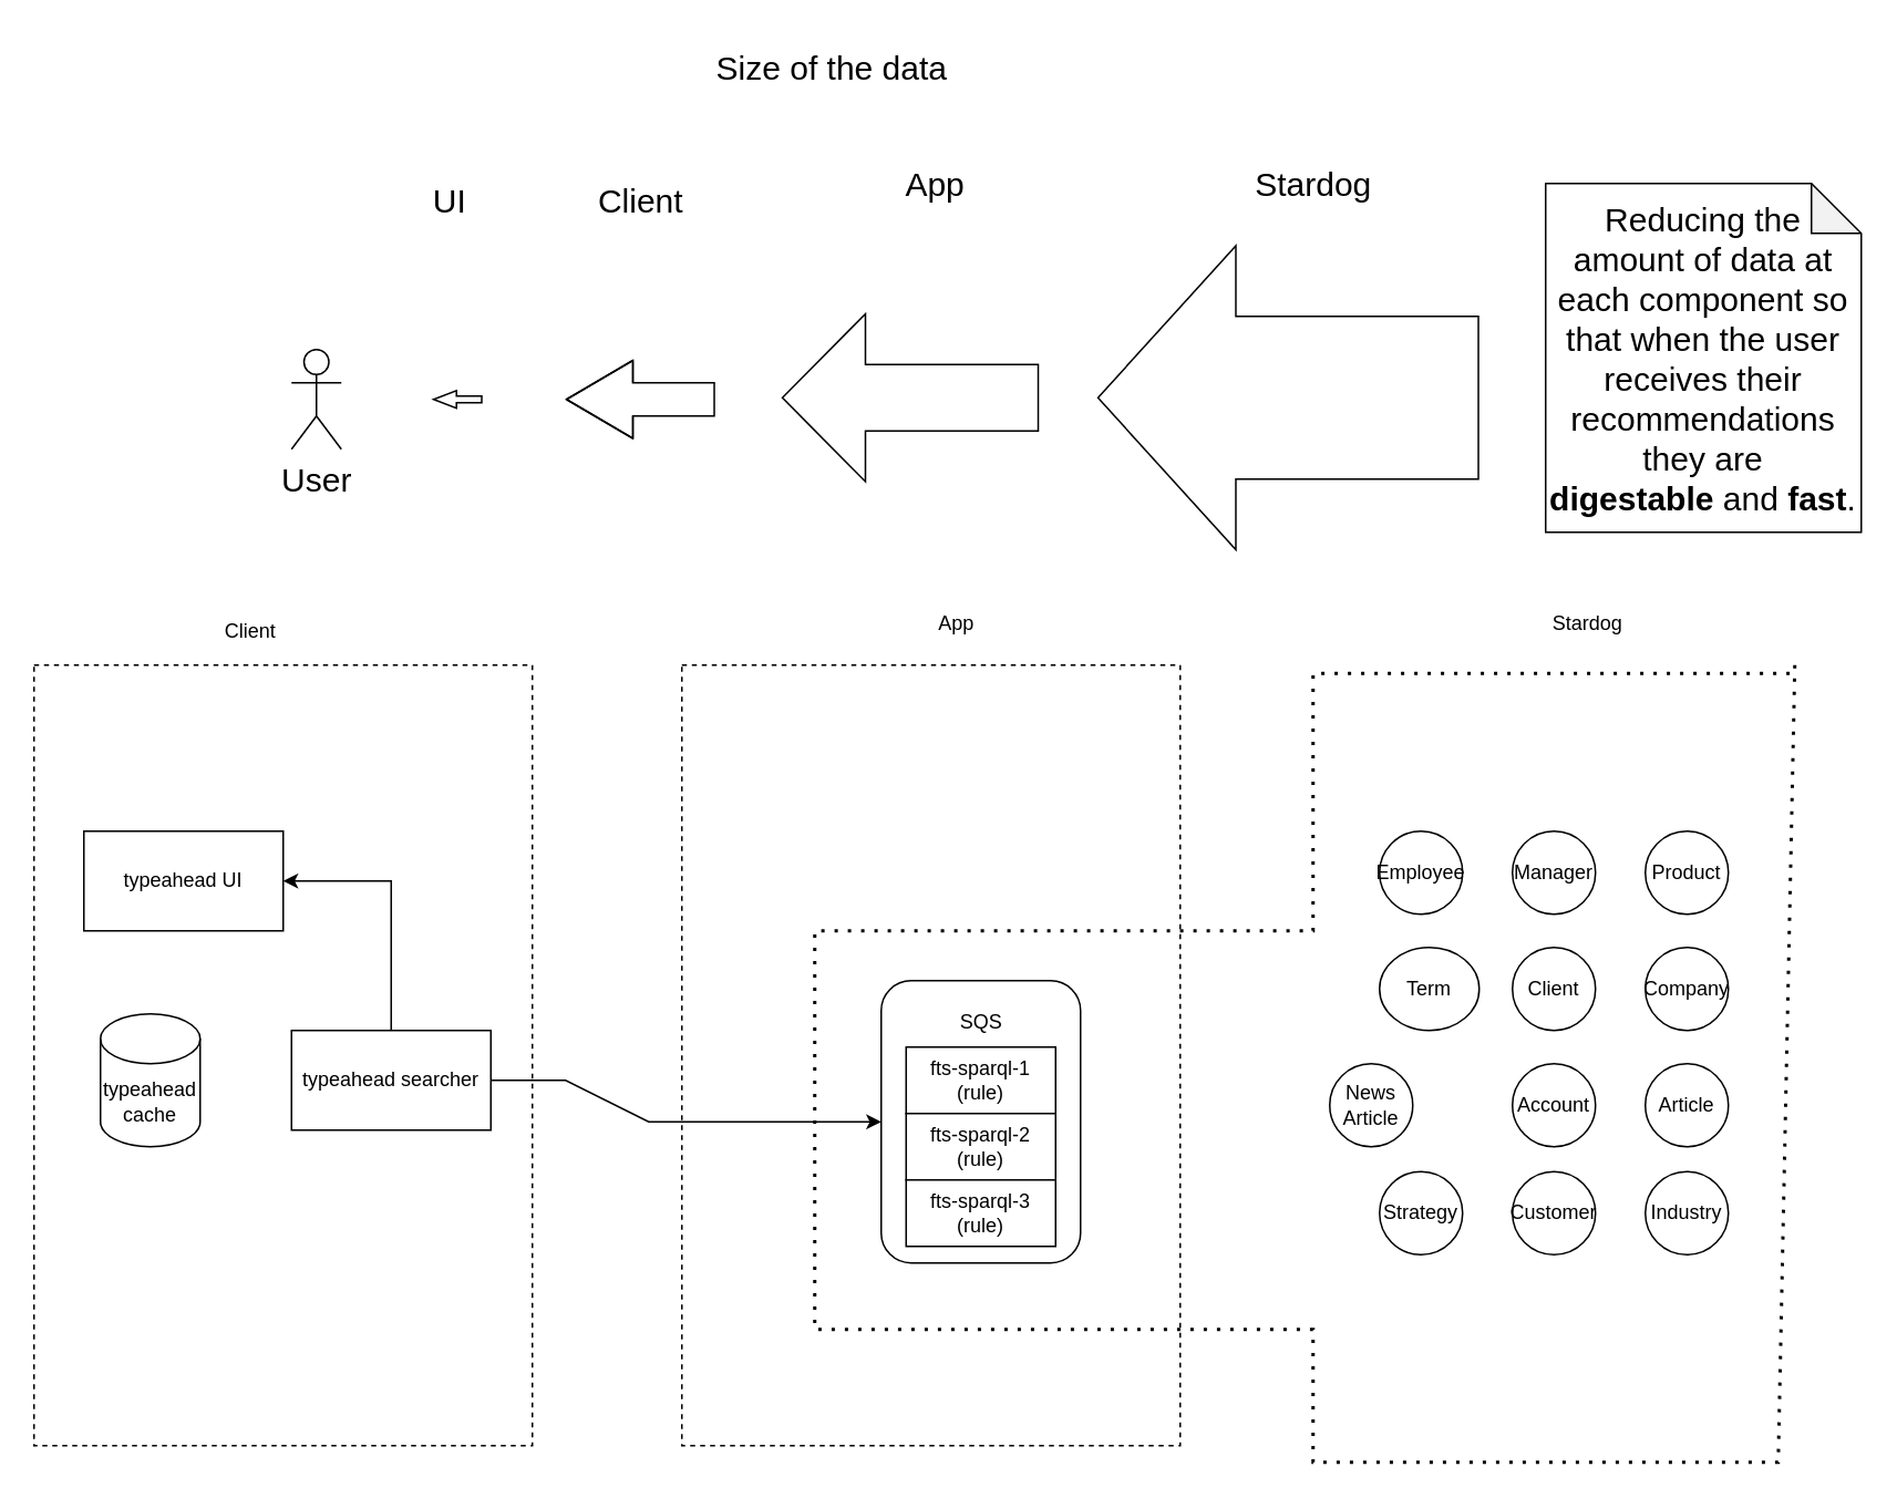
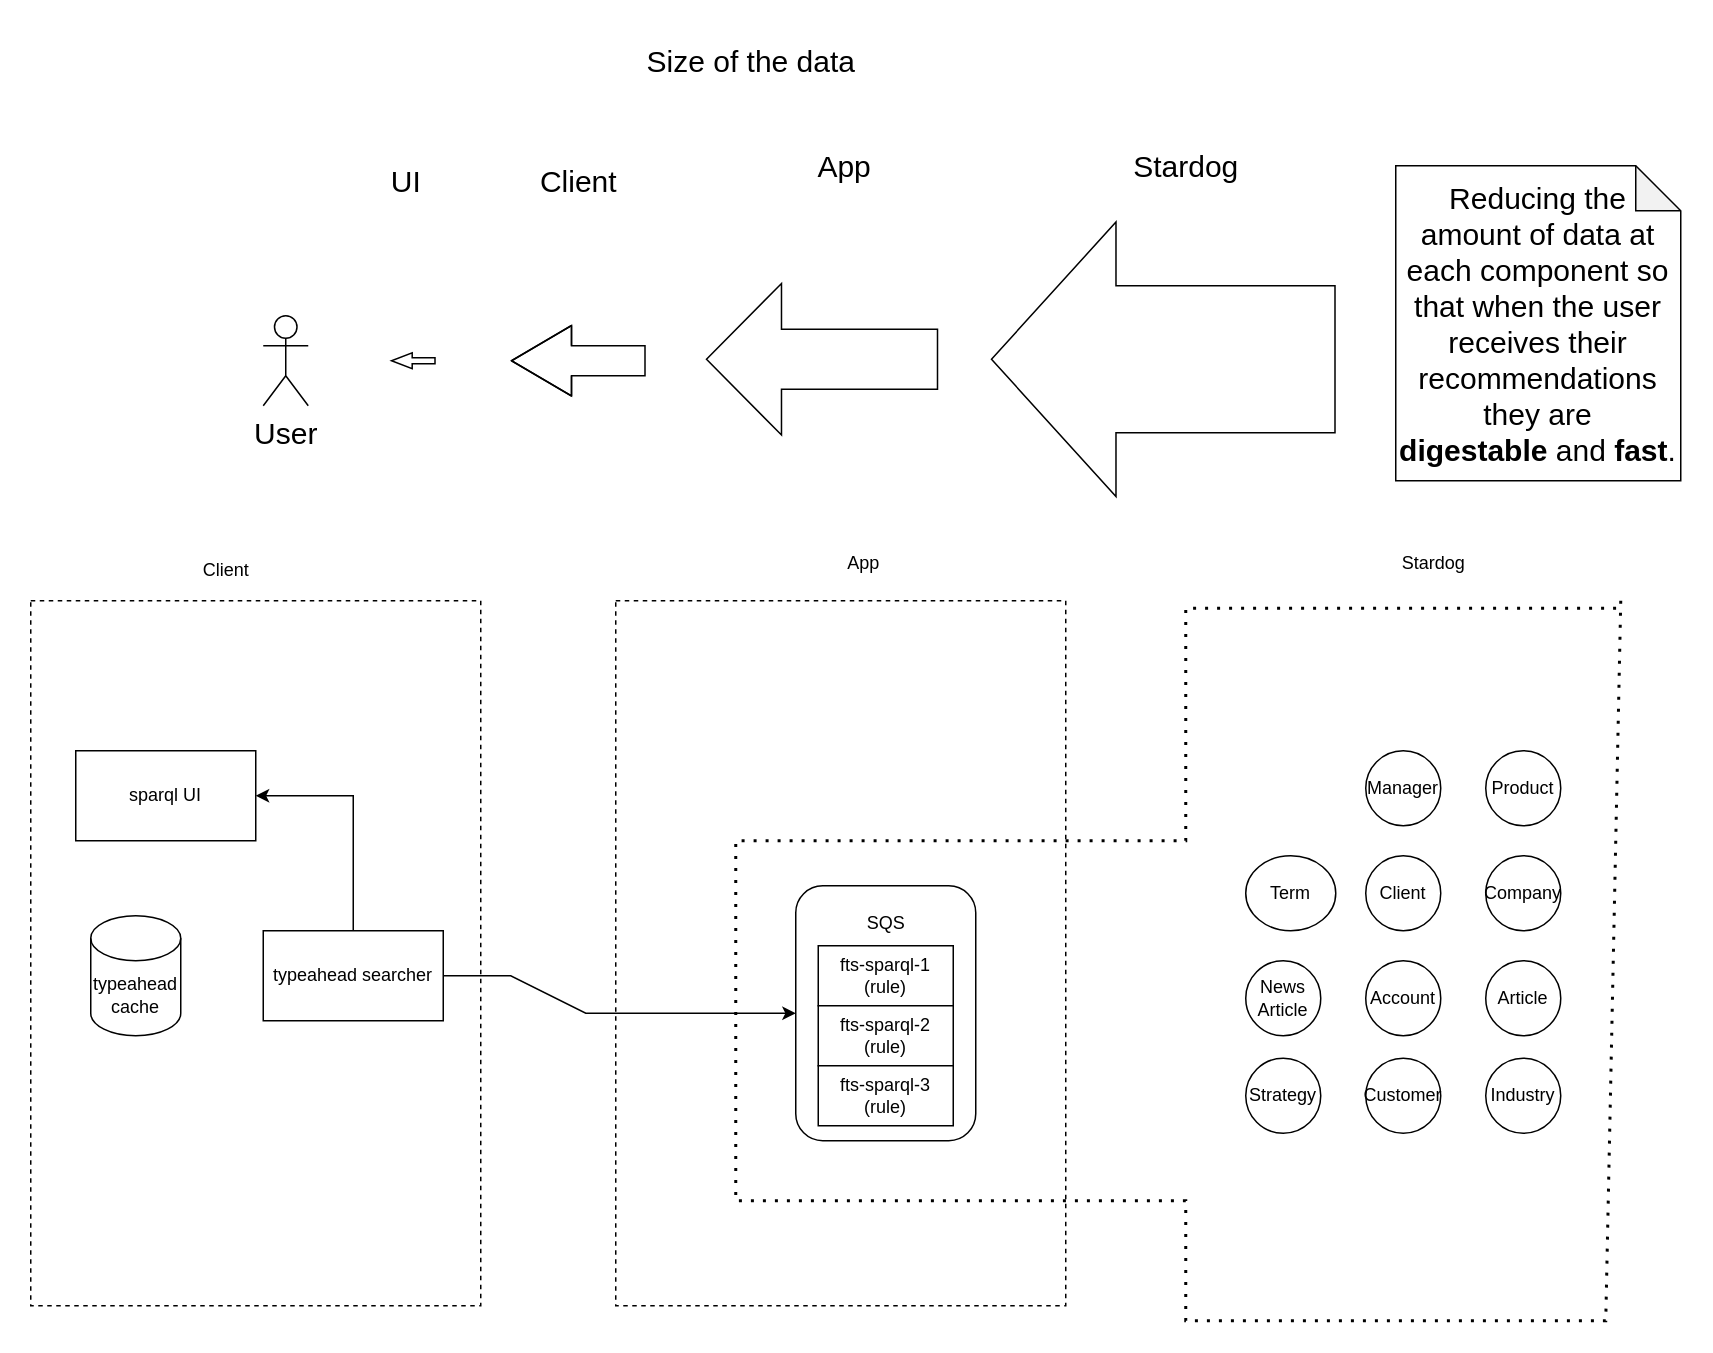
- <mxCell id="15" value="Employee" style="ellipse;whiteSpace=wrap;html=1;aspect=fixed;fillColor=default;" parent="1" vertex="1"><mxGeometry x="830" y="500" width="50" height="50" as="geometry" /></mxCell>
- <mxCell id="13" value="typeahead UI" style="rounded=0;whiteSpace=wrap;html=1;fillColor=default;" parent="1" vertex="1"><mxGeometry x="50" y="500" width="120" height="60" as="geometry" /></mxCell>
+ <mxCell id="13" value="sparql UI" style="rounded=0;whiteSpace=wrap;html=1;fillColor=default;" parent="1" vertex="1"><mxGeometry x="50" y="500" width="120" height="60" as="geometry" /></mxCell>
- <mxCell id="21" value="News Article" style="ellipse;whiteSpace=wrap;html=1;aspect=fixed;fillColor=default;" parent="1" vertex="1"><mxGeometry x="800" y="640" width="50" height="50" as="geometry" /></mxCell>
+ <mxCell id="21" value="News Article" style="ellipse;whiteSpace=wrap;html=1;aspect=fixed;fillColor=default;" parent="1" vertex="1"><mxGeometry x="830" y="640" width="50" height="50" as="geometry" /></mxCell>
